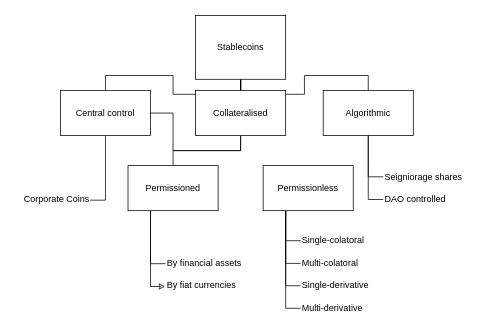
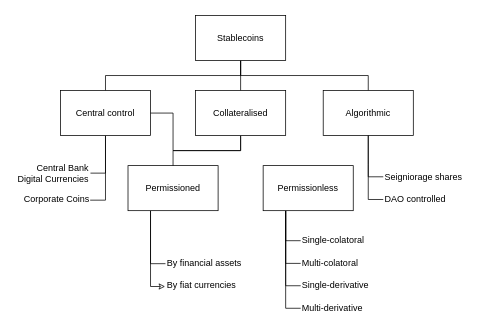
- <mxCell id="5" value="Stablecoins" style="rounded=0;whiteSpace=wrap;html=1;" vertex="1" parent="1"><mxGeometry x="260" y="20" width="120" height="85" as="geometry" /></mxCell>
+ <mxCell id="5" value="Stablecoins" style="rounded=0;whiteSpace=wrap;html=1;" vertex="1" parent="1"><mxGeometry x="260" y="20" width="120" height="60" as="geometry" /></mxCell>
+ <mxCell id="31" value="Central Bank Digital Currencies" style="text;html=1;strokeColor=none;fillColor=none;align=right;verticalAlign=middle;whiteSpace=wrap;rounded=0;" vertex="1" parent="1"><mxGeometry x="20" y="220" width="100" height="20" as="geometry" /></mxCell>
+ <mxCell id="6" style="edgeStyle=orthogonalEdgeStyle;rounded=0;orthogonalLoop=1;jettySize=auto;html=1;exitX=0.5;exitY=1;exitDx=0;exitDy=0;entryX=1;entryY=0.5;entryDx=0;entryDy=0;endArrow=none;endFill=0;" edge="1" parent="1" source="8" target="31"><mxGeometry relative="1" as="geometry" /></mxCell>
